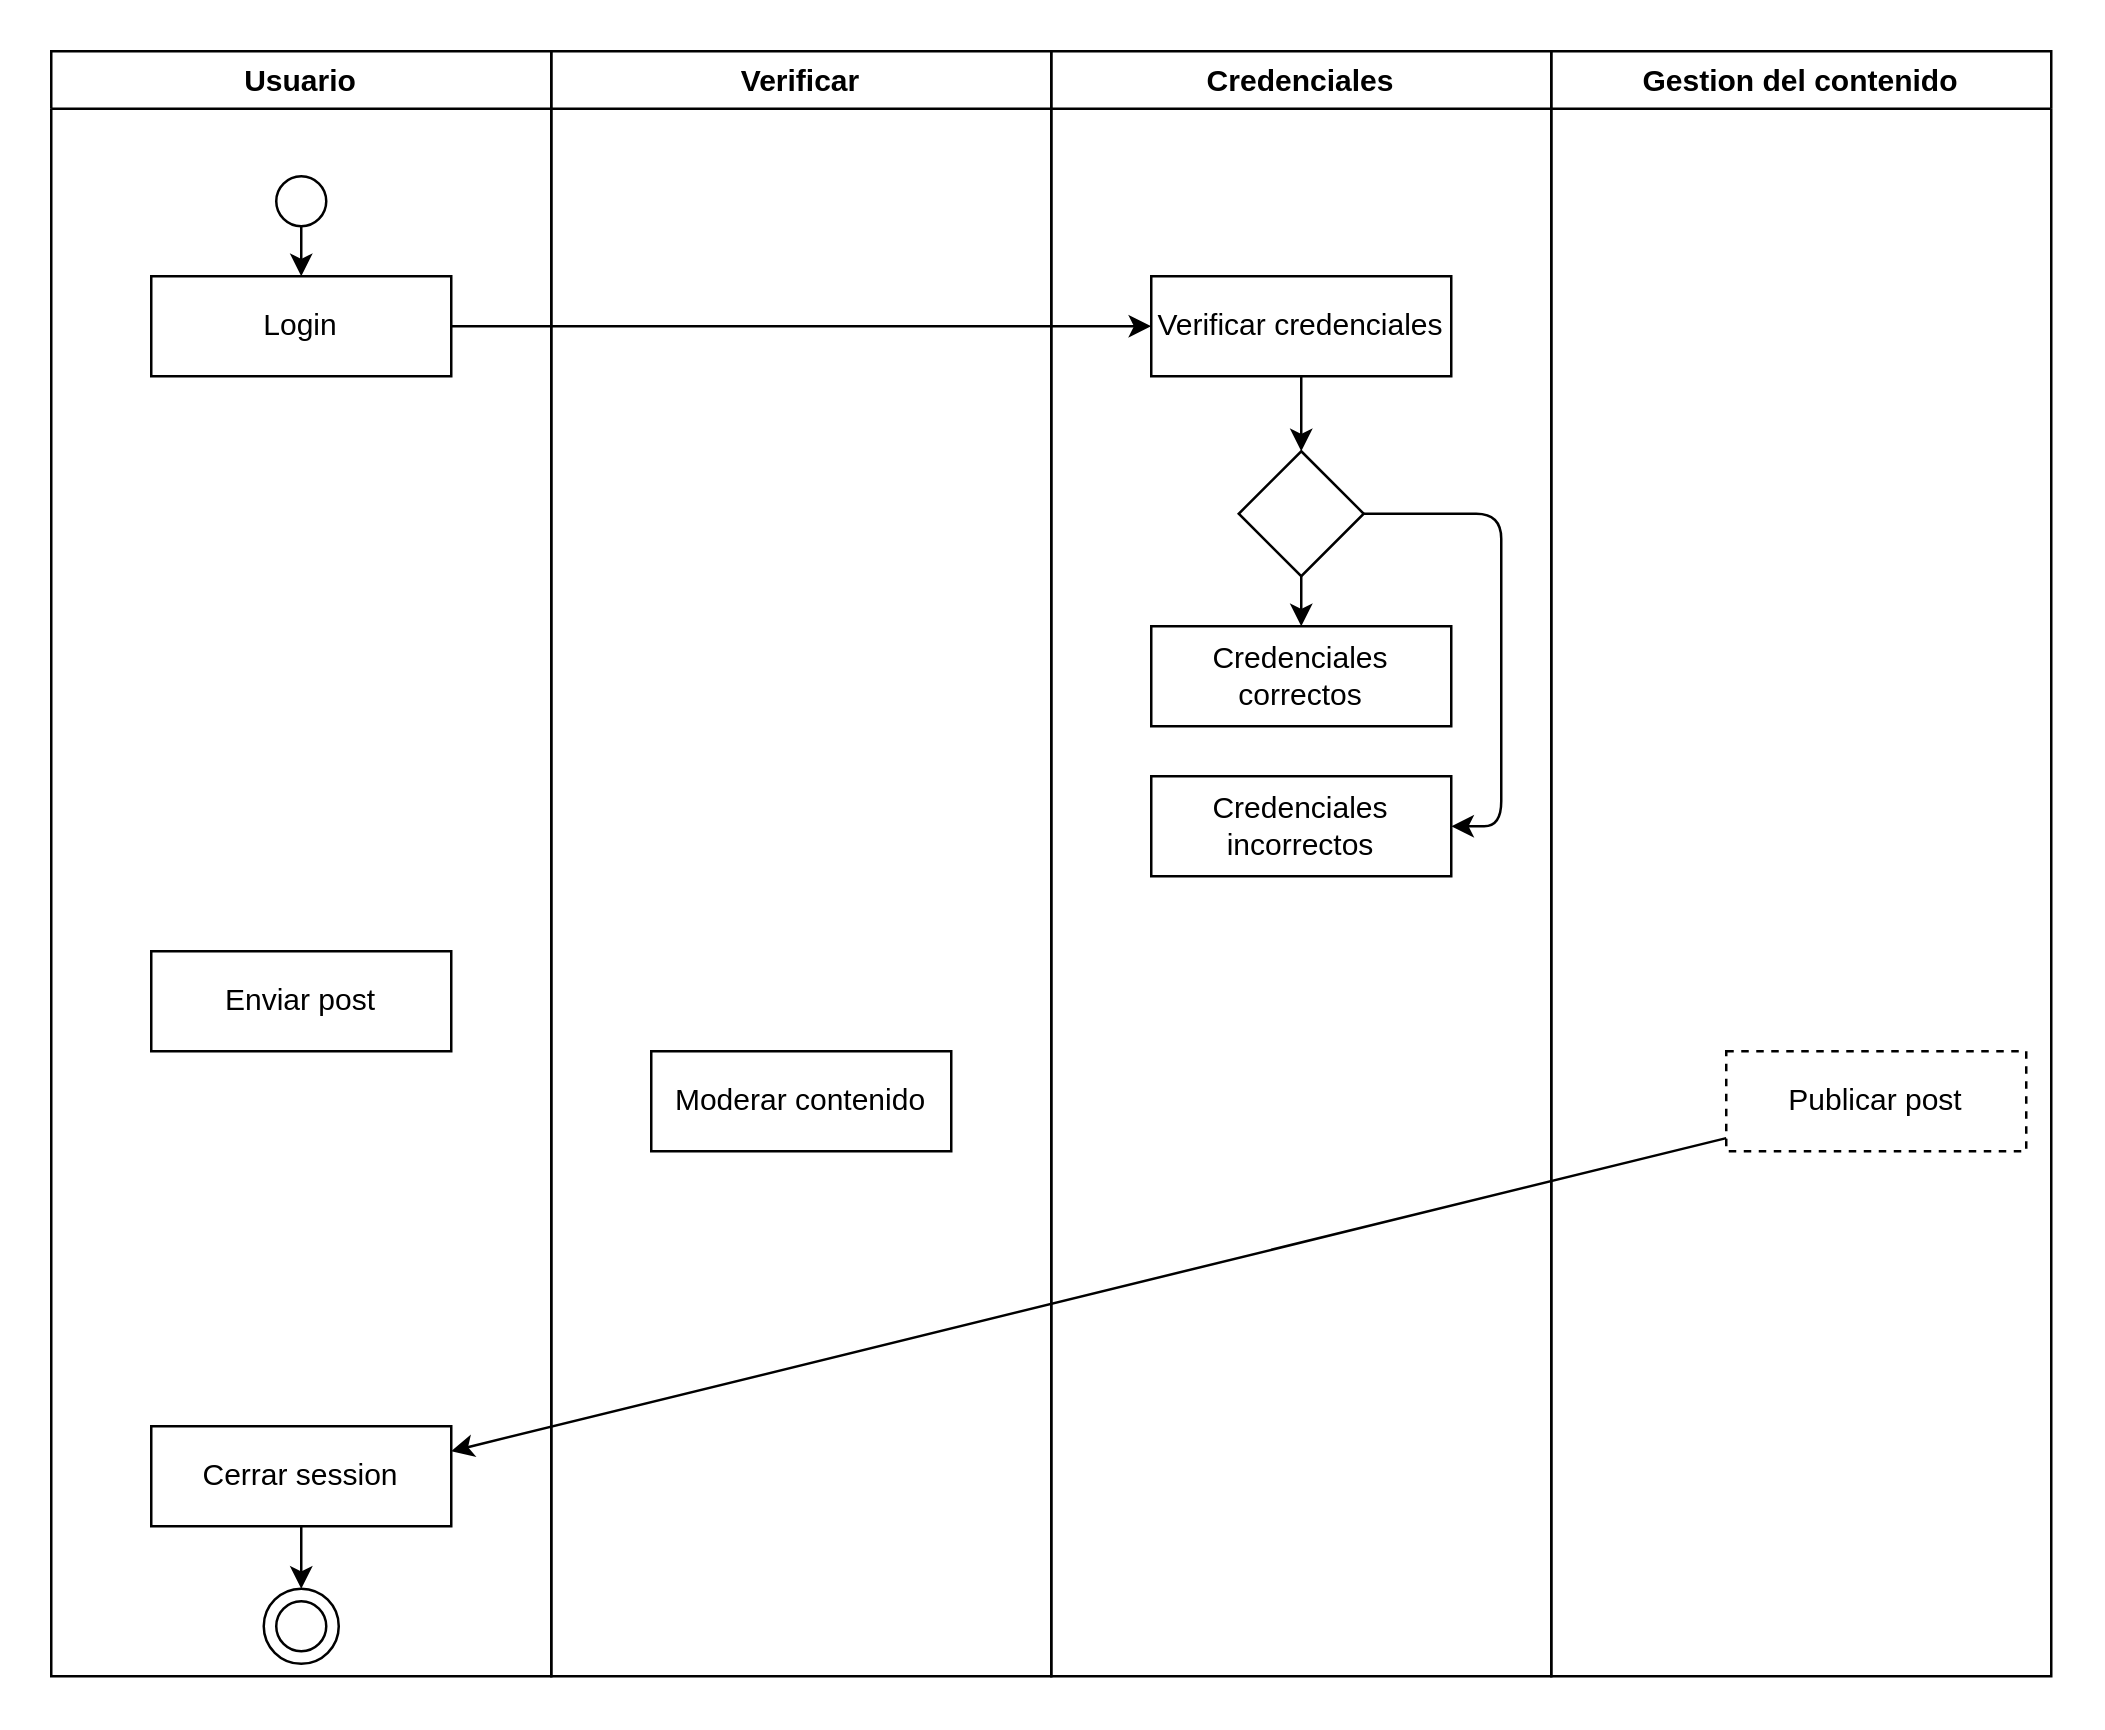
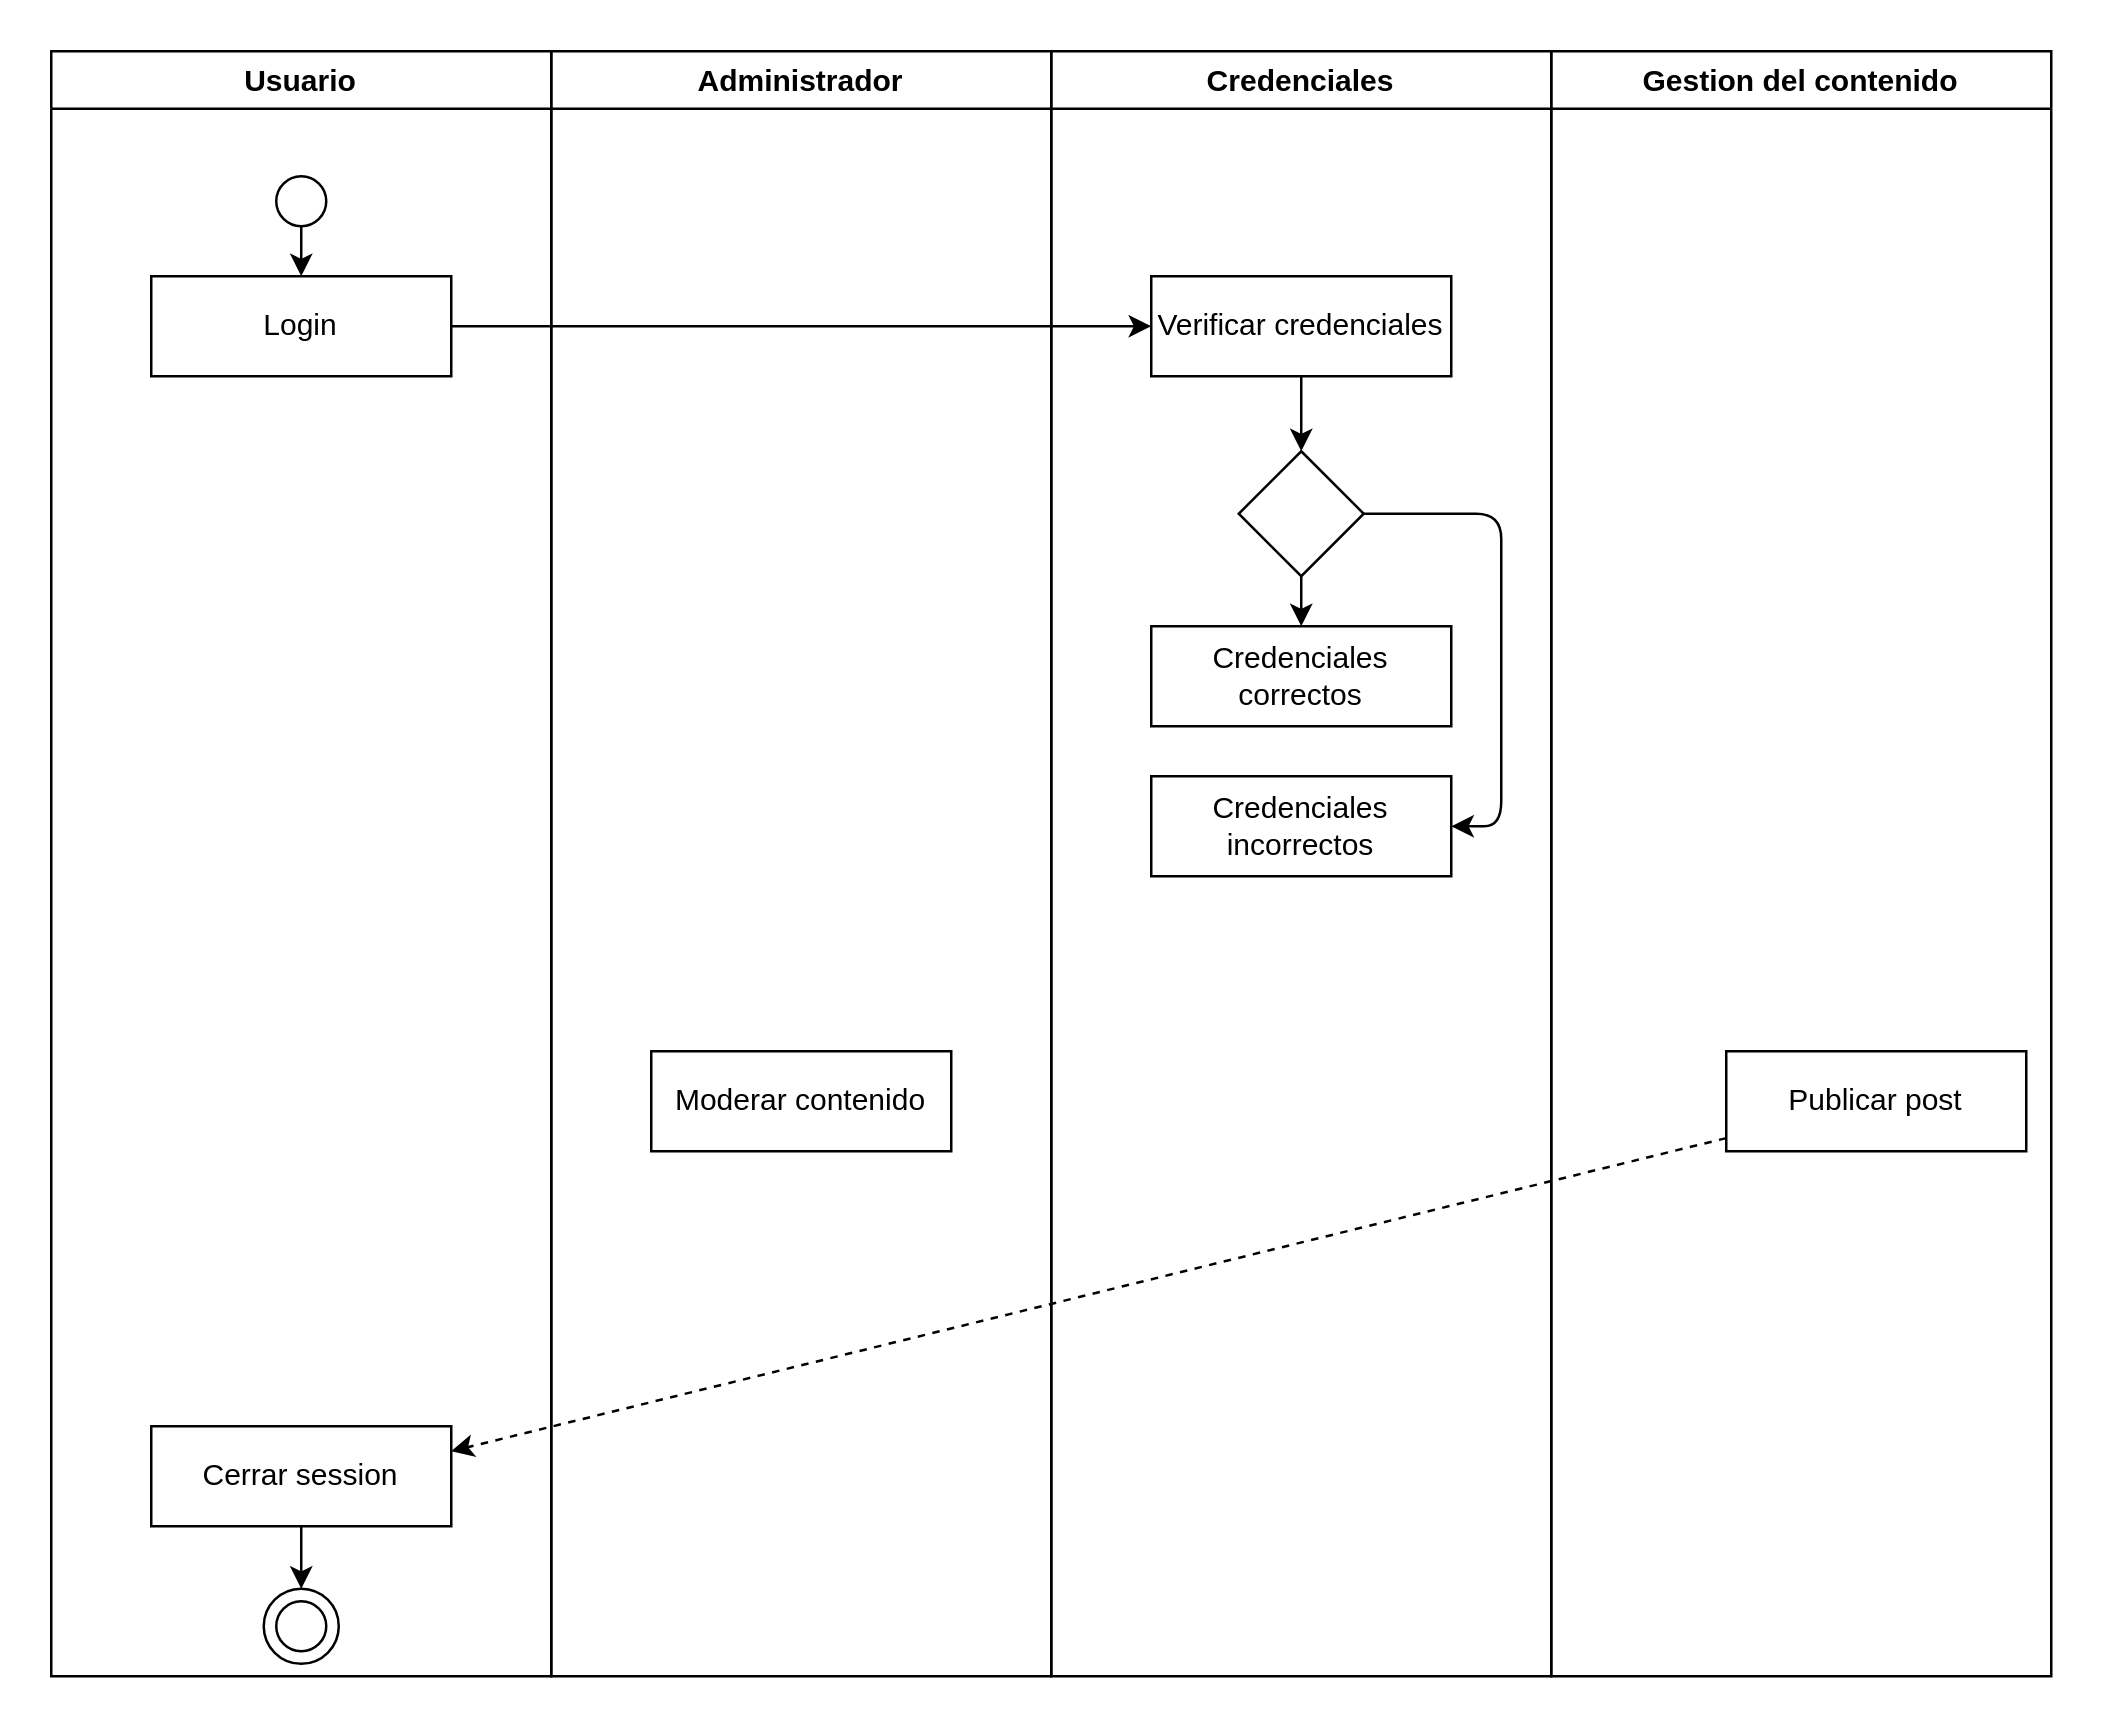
- <mxCell id="11" value="Verificar" style="swimlane;fillColor=none;strokeColor=#000000;fontColor=#000000;" vertex="1" parent="1"><mxGeometry x="220" y="20" width="200" height="650" as="geometry" /></mxCell>
+ <mxCell id="11" value="Administrador" style="swimlane;fillColor=none;strokeColor=#000000;fontColor=#000000;" vertex="1" parent="1"><mxGeometry x="220" y="20" width="200" height="650" as="geometry" /></mxCell>
- <mxCell id="8" value="Enviar post" style="rounded=0;whiteSpace=wrap;html=1;strokeColor=#000000;fontColor=#000000;fillColor=none;" vertex="1" parent="2"><mxGeometry x="40" y="360" width="120" height="40" as="geometry" /></mxCell>
- <mxCell id="22" value="Publicar post" style="rounded=0;whiteSpace=wrap;html=1;strokeColor=#000000;fontColor=#000000;fillColor=none;dashed=1;" vertex="1" parent="21"><mxGeometry x="70" y="400" width="120" height="40" as="geometry" /></mxCell>
+ <mxCell id="22" value="Publicar post" style="rounded=0;whiteSpace=wrap;html=1;strokeColor=#000000;fontColor=#000000;fillColor=none;" vertex="1" parent="21"><mxGeometry x="70" y="400" width="120" height="40" as="geometry" /></mxCell>
- <mxCell id="24" style="edgeStyle=none;html=1;strokeColor=#000000;fontColor=#000000;entryX=1;entryY=0.25;entryDx=0;entryDy=0;" edge="1" parent="1" source="22" target="7"><mxGeometry relative="1" as="geometry"><mxPoint x="130" y="560" as="targetPoint" /></mxGeometry></mxCell>
+ <mxCell id="24" style="edgeStyle=none;html=1;strokeColor=#000000;fontColor=#000000;entryX=1;entryY=0.25;entryDx=0;entryDy=0;dashed=1;" edge="1" parent="1" source="22" target="7"><mxGeometry relative="1" as="geometry"><mxPoint x="130" y="560" as="targetPoint" /></mxGeometry></mxCell>
